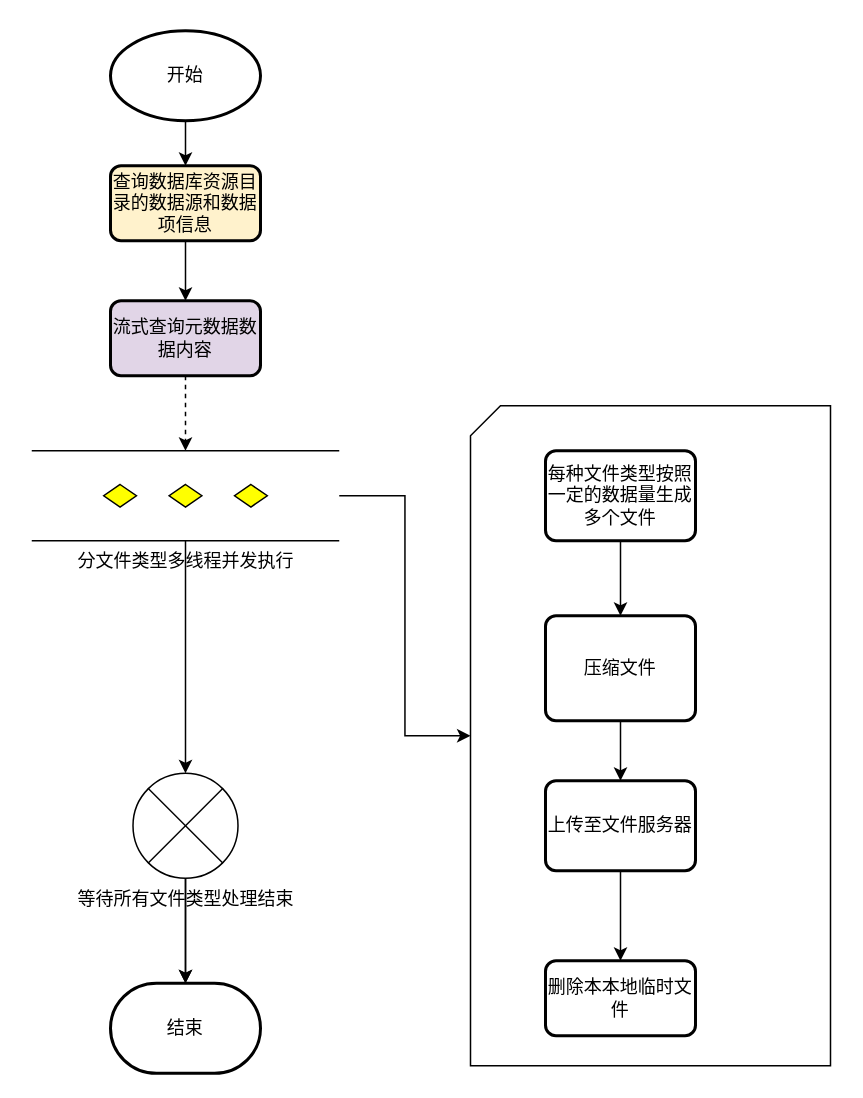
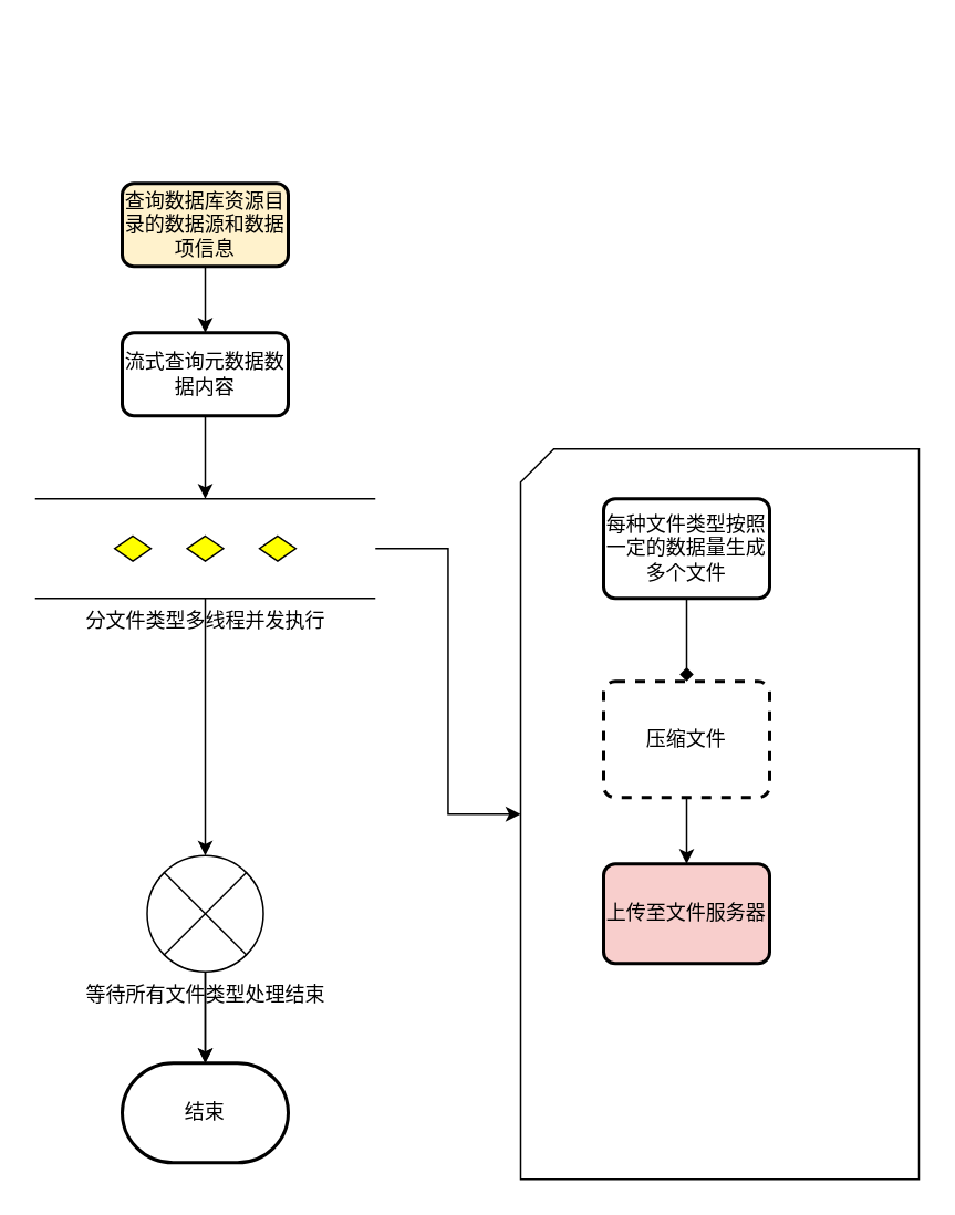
- <mxCell id="4" value="开始" style="strokeWidth=2;html=1;shape=mxgraph.flowchart.start_1;whiteSpace=wrap;" vertex="1" parent="1"><mxGeometry x="73" y="20" width="100" height="60" as="geometry" /></mxCell>
- <mxCell id="3" value="" style="edgeStyle=orthogonalEdgeStyle;rounded=0;orthogonalLoop=1;jettySize=auto;html=1;" edge="1" parent="1" source="4" target="6"><mxGeometry relative="1" as="geometry" /></mxCell>
- <mxCell id="8" value="流式查询元数据数据内容" style="rounded=1;whiteSpace=wrap;html=1;absoluteArcSize=1;arcSize=14;strokeWidth=2;fillColor=#e1d5e7;" vertex="1" parent="1"><mxGeometry x="73" y="200" width="100" height="50" as="geometry" /></mxCell>
+ <mxCell id="8" value="流式查询元数据数据内容" style="rounded=1;whiteSpace=wrap;html=1;absoluteArcSize=1;arcSize=14;strokeWidth=2;" vertex="1" parent="1"><mxGeometry x="73" y="200" width="100" height="50" as="geometry" /></mxCell>
- <mxCell id="7" value="" style="edgeStyle=orthogonalEdgeStyle;rounded=0;orthogonalLoop=1;jettySize=auto;html=1;dashed=1;" edge="1" parent="1" source="8" target="11"><mxGeometry relative="1" as="geometry" /></mxCell>
+ <mxCell id="7" value="" style="edgeStyle=orthogonalEdgeStyle;rounded=0;orthogonalLoop=1;jettySize=auto;html=1;" edge="1" parent="1" source="8" target="11"><mxGeometry relative="1" as="geometry" /></mxCell>
- <mxCell id="20" value="" style="edgeStyle=orthogonalEdgeStyle;rounded=0;orthogonalLoop=1;jettySize=auto;html=1;" edge="1" parent="1" source="21" target="13"><mxGeometry relative="1" as="geometry" /></mxCell>
+ <mxCell id="20" value="" style="edgeStyle=orthogonalEdgeStyle;rounded=0;orthogonalLoop=1;jettySize=auto;html=1;endArrow=diamond;" edge="1" parent="1" source="21" target="13"><mxGeometry relative="1" as="geometry" /></mxCell>
- <mxCell id="13" value="压缩文件" style="rounded=1;whiteSpace=wrap;html=1;absoluteArcSize=1;arcSize=14;strokeWidth=2;" vertex="1" parent="1"><mxGeometry x="363" y="410" width="100" height="70" as="geometry" /></mxCell>
+ <mxCell id="13" value="压缩文件" style="rounded=1;whiteSpace=wrap;html=1;absoluteArcSize=1;arcSize=14;strokeWidth=2;dashed=1;" vertex="1" parent="1"><mxGeometry x="363" y="410" width="100" height="70" as="geometry" /></mxCell>
- <mxCell id="15" value="上传至文件服务器" style="rounded=1;whiteSpace=wrap;html=1;absoluteArcSize=1;arcSize=14;strokeWidth=2;" vertex="1" parent="1"><mxGeometry x="363" y="520" width="100" height="60" as="geometry" /></mxCell>
+ <mxCell id="15" value="上传至文件服务器" style="rounded=1;whiteSpace=wrap;html=1;absoluteArcSize=1;arcSize=14;strokeWidth=2;fillColor=#f8cecc;" vertex="1" parent="1"><mxGeometry x="363" y="520" width="100" height="60" as="geometry" /></mxCell>
- <mxCell id="14" value="" style="edgeStyle=orthogonalEdgeStyle;rounded=0;orthogonalLoop=1;jettySize=auto;html=1;" edge="1" parent="1" source="15" target="16"><mxGeometry relative="1" as="geometry" /></mxCell>
- <mxCell id="16" value="删除本本地临时文件" style="rounded=1;whiteSpace=wrap;html=1;absoluteArcSize=1;arcSize=14;strokeWidth=2;" vertex="1" parent="1"><mxGeometry x="363" y="640" width="100" height="50" as="geometry" /></mxCell>
- <mxCell id="22" value="结束" style="strokeWidth=2;html=1;shape=mxgraph.flowchart.terminator;whiteSpace=wrap;" vertex="1" parent="1"><mxGeometry x="73" y="655" width="100" height="60" as="geometry" /></mxCell>
+ <mxCell id="22" value="结束" style="strokeWidth=2;html=1;shape=mxgraph.flowchart.terminator;whiteSpace=wrap;" vertex="1" parent="1"><mxGeometry x="73" y="640" width="100" height="60" as="geometry" /></mxCell>
